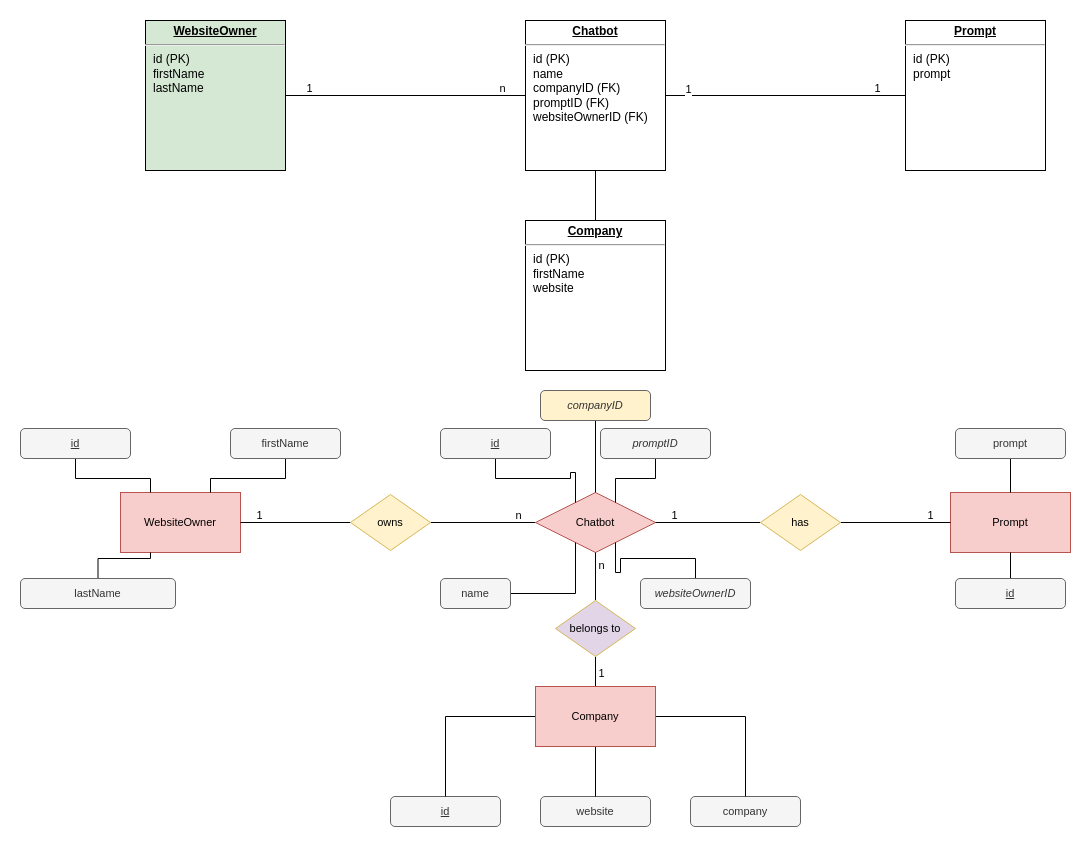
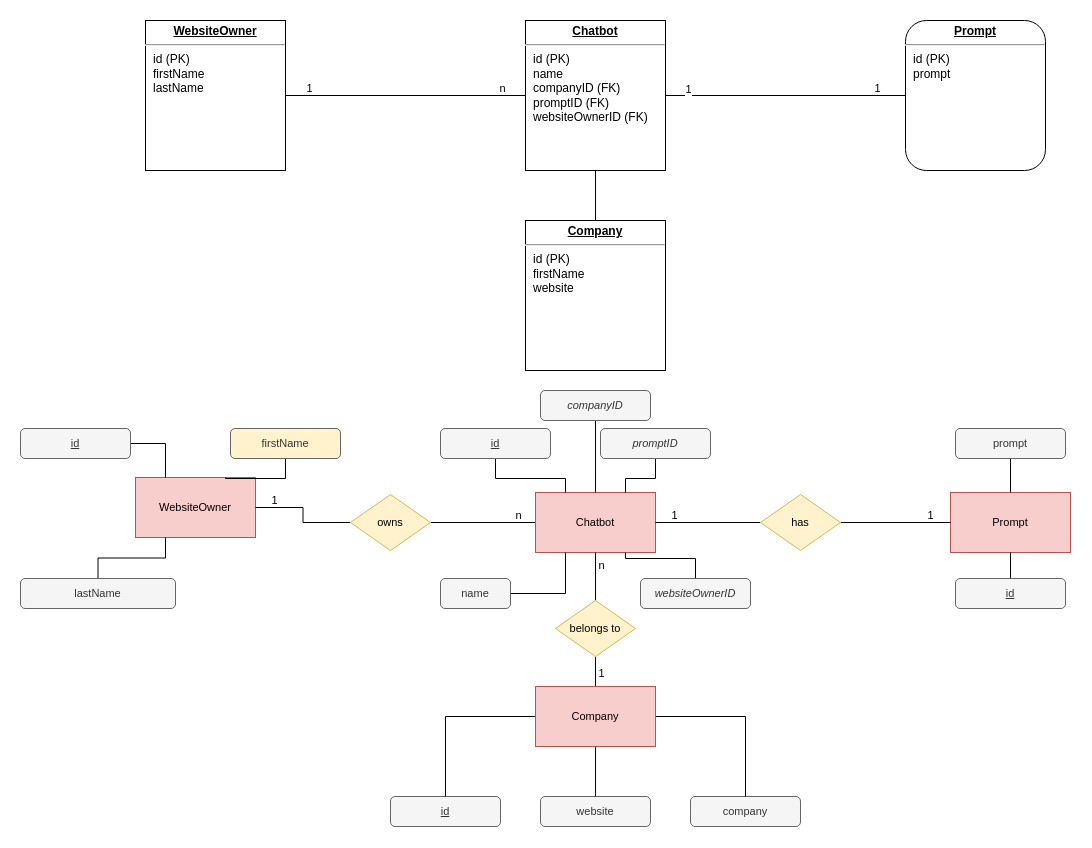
- <mxCell id="9" value="&lt;p style=&quot;margin: 4px 0px 0px; text-align: center; text-decoration: underline;&quot;&gt;&lt;b&gt;WebsiteOwner&lt;/b&gt;&lt;/p&gt;&lt;hr&gt;&lt;p style=&quot;margin: 0px ; margin-left: 8px&quot;&gt;id (PK)&lt;/p&gt;&lt;p style=&quot;margin: 0px ; margin-left: 8px&quot;&gt;firstName&lt;/p&gt;&lt;p style=&quot;margin: 0px ; margin-left: 8px&quot;&gt;lastName&lt;/p&gt;" style="verticalAlign=top;align=left;overflow=fill;fontSize=12;fontFamily=Helvetica;html=1;rounded=0;shadow=0;comic=0;labelBackgroundColor=none;strokeWidth=1;fillColor=#d5e8d4;" parent="1" vertex="1"><mxGeometry x="145" y="20" width="140" height="150" as="geometry" /></mxCell>
+ <mxCell id="9" value="&lt;p style=&quot;margin: 4px 0px 0px; text-align: center; text-decoration: underline;&quot;&gt;&lt;b&gt;WebsiteOwner&lt;/b&gt;&lt;/p&gt;&lt;hr&gt;&lt;p style=&quot;margin: 0px ; margin-left: 8px&quot;&gt;id (PK)&lt;/p&gt;&lt;p style=&quot;margin: 0px ; margin-left: 8px&quot;&gt;firstName&lt;/p&gt;&lt;p style=&quot;margin: 0px ; margin-left: 8px&quot;&gt;lastName&lt;/p&gt;" style="verticalAlign=top;align=left;overflow=fill;fontSize=12;fontFamily=Helvetica;html=1;rounded=0;shadow=0;comic=0;labelBackgroundColor=none;strokeWidth=1" parent="1" vertex="1"><mxGeometry x="145" y="20" width="140" height="150" as="geometry" /></mxCell>
- <mxCell id="10" value="&lt;p style=&quot;margin: 0px ; margin-top: 4px ; text-align: center ; text-decoration: underline&quot;&gt;&lt;b&gt;Prompt&lt;/b&gt;&lt;/p&gt;&lt;hr&gt;&lt;p style=&quot;margin: 0px ; margin-left: 8px&quot;&gt;id (PK)&lt;/p&gt;&lt;p style=&quot;margin: 0px ; margin-left: 8px&quot;&gt;prompt&lt;/p&gt;" style="verticalAlign=top;align=left;overflow=fill;fontSize=12;fontFamily=Helvetica;html=1;rounded=0;shadow=0;comic=0;labelBackgroundColor=none;strokeWidth=1" parent="1" vertex="1"><mxGeometry x="905" y="20" width="140" height="150" as="geometry" /></mxCell>
+ <mxCell id="10" value="&lt;p style=&quot;margin: 0px ; margin-top: 4px ; text-align: center ; text-decoration: underline&quot;&gt;&lt;b&gt;Prompt&lt;/b&gt;&lt;/p&gt;&lt;hr&gt;&lt;p style=&quot;margin: 0px ; margin-left: 8px&quot;&gt;id (PK)&lt;/p&gt;&lt;p style=&quot;margin: 0px ; margin-left: 8px&quot;&gt;prompt&lt;/p&gt;" style="verticalAlign=top;align=left;overflow=fill;fontSize=12;fontFamily=Helvetica;html=1;shadow=0;comic=0;labelBackgroundColor=none;strokeWidth=1;rounded=1;" parent="1" vertex="1"><mxGeometry x="905" y="20" width="140" height="150" as="geometry" /></mxCell>
- <mxCell id="54" value="companyID" style="rounded=1;whiteSpace=wrap;html=1;fontFamily=Helvetica;fontSize=11;fontColor=#333333;labelBackgroundColor=none;fillColor=#fff2cc;strokeColor=#666666;fontStyle=2;" vertex="1" parent="1"><mxGeometry x="540" y="390" width="110" height="30" as="geometry" /></mxCell>
+ <mxCell id="54" value="companyID" style="rounded=1;whiteSpace=wrap;html=1;fontFamily=Helvetica;fontSize=11;fontColor=#333333;labelBackgroundColor=none;fillColor=#f5f5f5;strokeColor=#666666;fontStyle=2" vertex="1" parent="1"><mxGeometry x="540" y="390" width="110" height="30" as="geometry" /></mxCell>
- <mxCell id="32" value="firstName" style="rounded=1;whiteSpace=wrap;html=1;fontFamily=Helvetica;fontSize=11;fontColor=#333333;labelBackgroundColor=none;fillColor=#f5f5f5;strokeColor=#666666;" parent="1" vertex="1"><mxGeometry x="230" y="428" width="110" height="30" as="geometry" /></mxCell>
+ <mxCell id="32" value="firstName" style="rounded=1;whiteSpace=wrap;html=1;fontFamily=Helvetica;fontSize=11;fontColor=#333333;labelBackgroundColor=none;fillColor=#fff2cc;strokeColor=#666666;" parent="1" vertex="1"><mxGeometry x="230" y="428" width="110" height="30" as="geometry" /></mxCell>
- <mxCell id="14" value="WebsiteOwner" style="rounded=0;whiteSpace=wrap;html=1;fontFamily=Helvetica;fontSize=11;labelBackgroundColor=none;fillColor=#f8cecc;strokeColor=#b85450;" parent="1" vertex="1"><mxGeometry x="120" y="492" width="120" height="60" as="geometry" /></mxCell>
+ <mxCell id="14" value="WebsiteOwner" style="rounded=0;whiteSpace=wrap;html=1;fontFamily=Helvetica;fontSize=11;labelBackgroundColor=none;fillColor=#f8cecc;strokeColor=#b85450;" parent="1" vertex="1"><mxGeometry x="135" y="477" width="120" height="60" as="geometry" /></mxCell>
- <mxCell id="19" value="Chatbot" style="rhombus;whiteSpace=wrap;html=1;fontFamily=Helvetica;fontSize=11;labelBackgroundColor=none;fillColor=#f8cecc;strokeColor=#b85450;" parent="1" vertex="1"><mxGeometry x="535" y="492" width="120" height="60" as="geometry" /></mxCell>
+ <mxCell id="19" value="Chatbot" style="rounded=0;whiteSpace=wrap;html=1;fontFamily=Helvetica;fontSize=11;labelBackgroundColor=none;fillColor=#f8cecc;strokeColor=#b85450;" parent="1" vertex="1"><mxGeometry x="535" y="492" width="120" height="60" as="geometry" /></mxCell>
- <mxCell id="57" value="belongs to" style="rhombus;whiteSpace=wrap;html=1;fontFamily=Helvetica;fontSize=11;labelBackgroundColor=none;fillColor=#e1d5e7;strokeColor=#d6b656;" vertex="1" parent="1"><mxGeometry x="555" y="600" width="80" height="56" as="geometry" /></mxCell>
+ <mxCell id="57" value="belongs to" style="rhombus;whiteSpace=wrap;html=1;fontFamily=Helvetica;fontSize=11;labelBackgroundColor=none;fillColor=#fff2cc;strokeColor=#d6b656;" vertex="1" parent="1"><mxGeometry x="555" y="600" width="80" height="56" as="geometry" /></mxCell>
